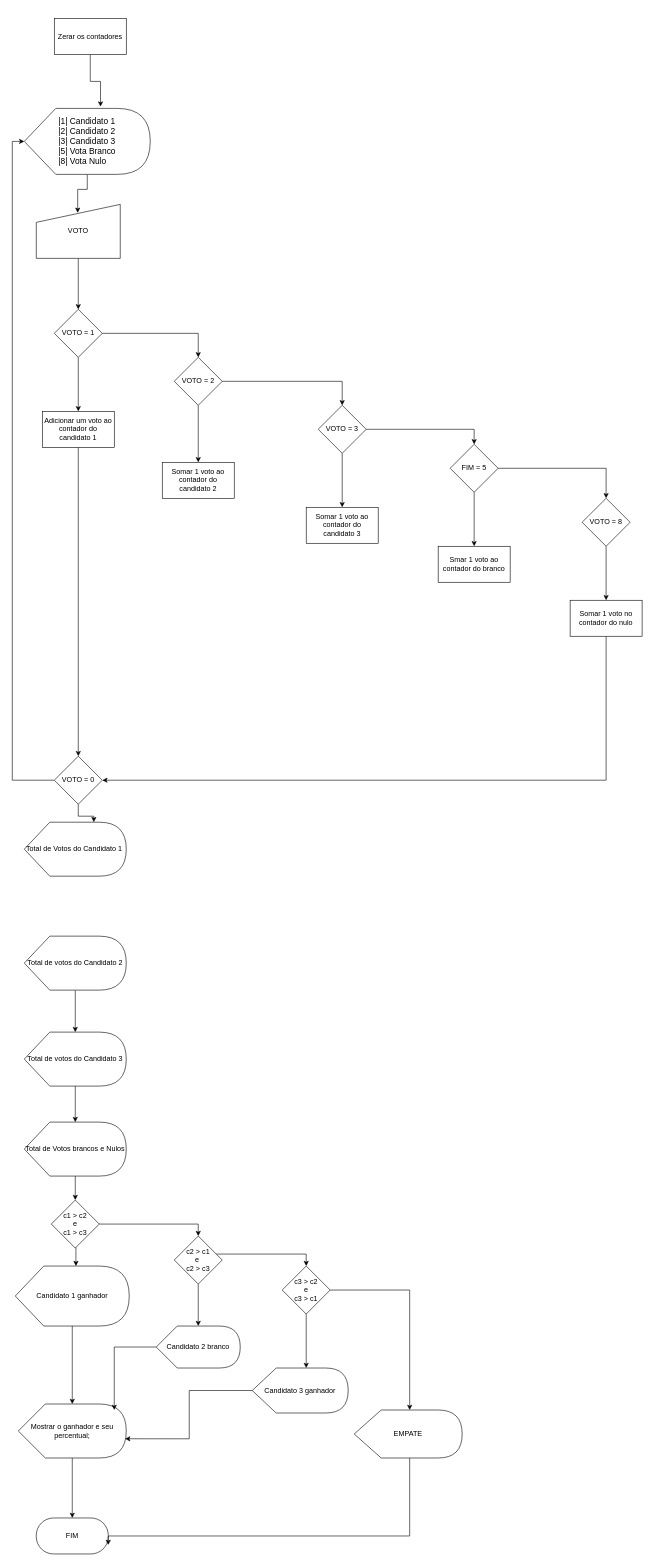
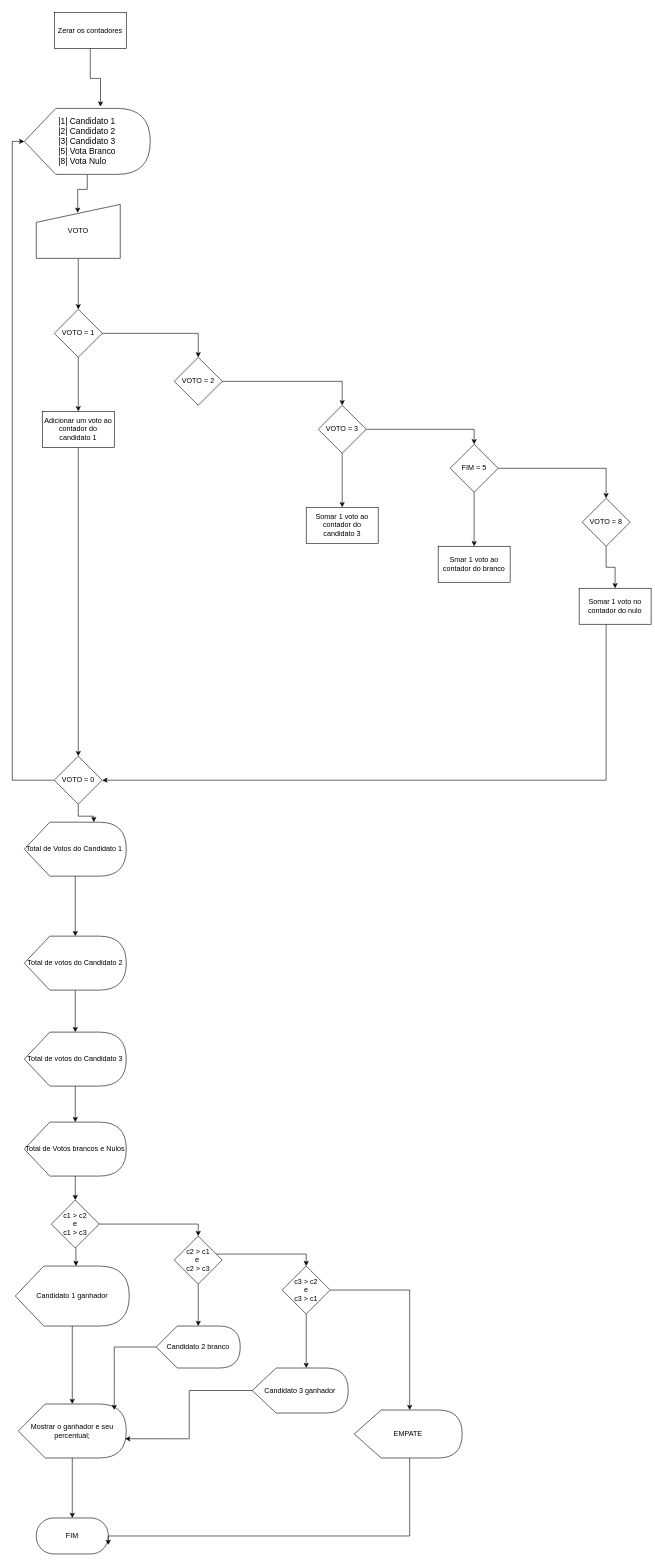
- <mxCell id="3" value="&lt;font style=&quot;vertical-align: inherit;&quot;&gt;&lt;font style=&quot;vertical-align: inherit;&quot;&gt;Zerar os contadores&lt;/font&gt;&lt;/font&gt;" style="rounded=0;whiteSpace=wrap;html=1;" vertex="1" parent="1"><mxGeometry x="90" y="30" width="120" height="60" as="geometry" /></mxCell>
+ <mxCell id="3" value="&lt;font style=&quot;vertical-align: inherit;&quot;&gt;&lt;font style=&quot;vertical-align: inherit;&quot;&gt;Zerar os contadores&lt;/font&gt;&lt;/font&gt;" style="rounded=0;whiteSpace=wrap;html=1;" vertex="1" parent="1"><mxGeometry x="90" y="20" width="120" height="60" as="geometry" /></mxCell>
- <mxCell id="13" value="" style="edgeStyle=orthogonalEdgeStyle;rounded=0;orthogonalLoop=1;jettySize=auto;html=1;" edge="1" parent="1" source="15" target="16"><mxGeometry relative="1" as="geometry" /></mxCell>
- <mxCell id="16" value="&lt;font style=&quot;vertical-align: inherit;&quot;&gt;&lt;font style=&quot;vertical-align: inherit;&quot;&gt;&lt;font style=&quot;vertical-align: inherit;&quot;&gt;&lt;font style=&quot;vertical-align: inherit;&quot;&gt;Somar 1 voto ao contador do candidato 2&lt;/font&gt;&lt;/font&gt;&lt;/font&gt;&lt;/font&gt;" style="whiteSpace=wrap;html=1;" vertex="1" parent="1"><mxGeometry x="270" y="770" width="120" height="60" as="geometry" /></mxCell>
- <mxCell id="30" value="&lt;font style=&quot;vertical-align: inherit;&quot;&gt;&lt;font style=&quot;vertical-align: inherit;&quot;&gt;Somar 1 voto no contador do nulo&lt;/font&gt;&lt;/font&gt;" style="whiteSpace=wrap;html=1;" vertex="1" parent="1"><mxGeometry x="950" y="1000" width="120" height="60" as="geometry" /></mxCell>
+ <mxCell id="30" value="&lt;font style=&quot;vertical-align: inherit;&quot;&gt;&lt;font style=&quot;vertical-align: inherit;&quot;&gt;Somar 1 voto no contador do nulo&lt;/font&gt;&lt;/font&gt;" style="whiteSpace=wrap;html=1;" vertex="1" parent="1"><mxGeometry x="965" y="980" width="120" height="60" as="geometry" /></mxCell>
+ <mxCell id="31" value="" style="edgeStyle=orthogonalEdgeStyle;rounded=0;orthogonalLoop=1;jettySize=auto;html=1;" edge="1" parent="1" source="32" target="35"><mxGeometry relative="1" as="geometry" /></mxCell>
